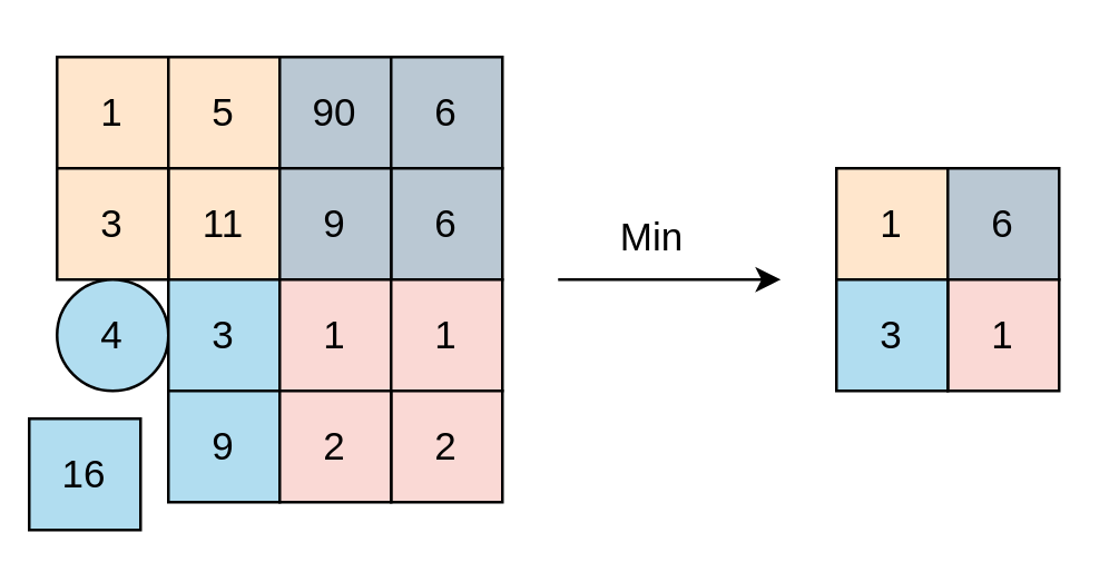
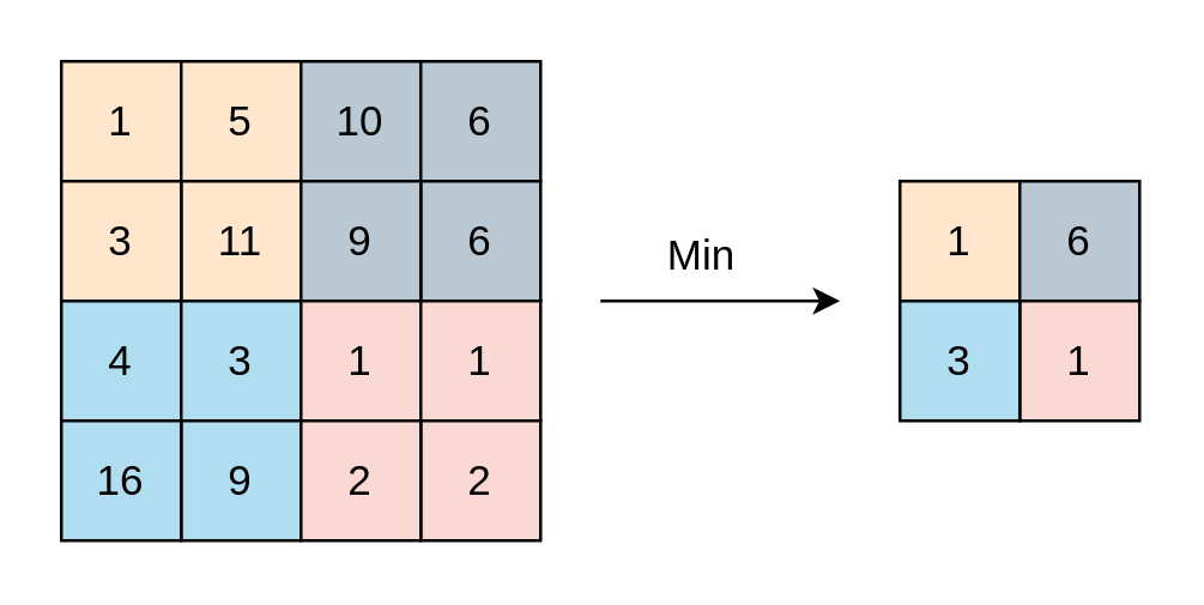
- <mxCell id="6" value="90" style="whiteSpace=wrap;html=1;aspect=fixed;fillColor=#bac8d3;strokeColor=#000000;fontSize=14;" vertex="1" parent="1"><mxGeometry x="100" y="20" width="40" height="40" as="geometry" /></mxCell>
+ <mxCell id="6" value="10" style="whiteSpace=wrap;html=1;aspect=fixed;fillColor=#bac8d3;strokeColor=#000000;fontSize=14;" vertex="1" parent="1"><mxGeometry x="100" y="20" width="40" height="40" as="geometry" /></mxCell>
- <mxCell id="10" value="4" style="ellipse;whiteSpace=wrap;html=1;aspect=fixed;fillColor=#b1ddf0;strokeColor=#000000;fontSize=14;" vertex="1" parent="1"><mxGeometry x="20" y="100" width="40" height="40" as="geometry" /></mxCell>
+ <mxCell id="10" value="4" style="whiteSpace=wrap;html=1;aspect=fixed;fillColor=#b1ddf0;strokeColor=#000000;fontSize=14;" vertex="1" parent="1"><mxGeometry x="20" y="100" width="40" height="40" as="geometry" /></mxCell>
- <mxCell id="13" value="16" style="whiteSpace=wrap;html=1;aspect=fixed;fillColor=#b1ddf0;strokeColor=#000000;fontSize=14;" vertex="1" parent="1"><mxGeometry x="10" y="150" width="40" height="40" as="geometry" /></mxCell>
+ <mxCell id="13" value="16" style="whiteSpace=wrap;html=1;aspect=fixed;fillColor=#b1ddf0;strokeColor=#000000;fontSize=14;" vertex="1" parent="1"><mxGeometry x="20" y="140" width="40" height="40" as="geometry" /></mxCell>
